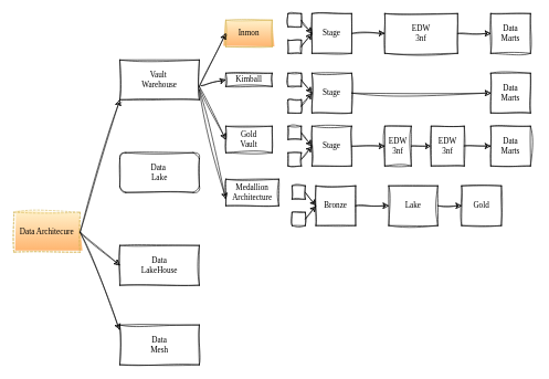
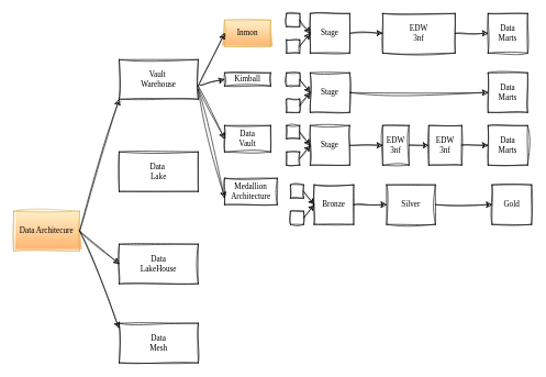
- <mxCell id="12" value="Gold&lt;div&gt;Vault&lt;/div&gt;" style="rounded=0;whiteSpace=wrap;html=1;sketch=1;hachureGap=4;jiggle=2;curveFitting=1;fontFamily=Architects Daughter;fontSource=https%3A%2F%2Ffonts.googleapis.com%2Fcss%3Ffamily%3DArchitects%2BDaughter;" vertex="1" parent="1"><mxGeometry x="340" y="190" width="70" height="40" as="geometry" /></mxCell>
+ <mxCell id="12" value="Data&lt;div&gt;Vault&lt;/div&gt;" style="rounded=0;whiteSpace=wrap;html=1;sketch=1;hachureGap=4;jiggle=2;curveFitting=1;fontFamily=Architects Daughter;fontSource=https%3A%2F%2Ffonts.googleapis.com%2Fcss%3Ffamily%3DArchitects%2BDaughter;" vertex="1" parent="1"><mxGeometry x="340" y="190" width="70" height="40" as="geometry" /></mxCell>
- <mxCell id="4" value="Data&amp;nbsp;&lt;div&gt;Lake&lt;/div&gt;" style="whiteSpace=wrap;html=1;sketch=1;hachureGap=4;jiggle=2;curveFitting=1;fontFamily=Architects Daughter;fontSource=https%3A%2F%2Ffonts.googleapis.com%2Fcss%3Ffamily%3DArchitects%2BDaughter;rounded=1;" vertex="1" parent="1"><mxGeometry x="180" y="230" width="120" height="60" as="geometry" /></mxCell>
+ <mxCell id="4" value="Data&amp;nbsp;&lt;div&gt;Lake&lt;/div&gt;" style="rounded=0;whiteSpace=wrap;html=1;sketch=1;hachureGap=4;jiggle=2;curveFitting=1;fontFamily=Architects Daughter;fontSource=https%3A%2F%2Ffonts.googleapis.com%2Fcss%3Ffamily%3DArchitects%2BDaughter;" vertex="1" parent="1"><mxGeometry x="180" y="230" width="120" height="60" as="geometry" /></mxCell>
- <mxCell id="46" value="Lake" style="rounded=0;whiteSpace=wrap;html=1;sketch=1;hachureGap=4;jiggle=2;curveFitting=1;fontFamily=Architects Daughter;fontSource=https%3A%2F%2Ffonts.googleapis.com%2Fcss%3Ffamily%3DArchitects%2BDaughter;" vertex="1" parent="1"><mxGeometry x="586" y="280" width="74" height="60" as="geometry" /></mxCell>
+ <mxCell id="46" value="Silver" style="rounded=0;whiteSpace=wrap;html=1;sketch=1;hachureGap=4;jiggle=2;curveFitting=1;fontFamily=Architects Daughter;fontSource=https%3A%2F%2Ffonts.googleapis.com%2Fcss%3Ffamily%3DArchitects%2BDaughter;" vertex="1" parent="1"><mxGeometry x="586" y="280" width="74" height="60" as="geometry" /></mxCell>
- <mxCell id="47" value="Gold" style="rounded=0;whiteSpace=wrap;html=1;sketch=1;hachureGap=4;jiggle=2;curveFitting=1;fontFamily=Architects Daughter;fontSource=https%3A%2F%2Ffonts.googleapis.com%2Fcss%3Ffamily%3DArchitects%2BDaughter;" vertex="1" parent="1"><mxGeometry x="696" y="280" width="60" height="60" as="geometry" /></mxCell>
+ <mxCell id="47" value="Gold" style="rounded=0;whiteSpace=wrap;html=1;sketch=1;hachureGap=4;jiggle=2;curveFitting=1;fontFamily=Architects Daughter;fontSource=https%3A%2F%2Ffonts.googleapis.com%2Fcss%3Ffamily%3DArchitects%2BDaughter;" vertex="1" parent="1"><mxGeometry x="746" y="280" width="60" height="60" as="geometry" /></mxCell>
- <mxCell id="2" value="Data Architecure" style="rounded=0;whiteSpace=wrap;html=1;sketch=1;hachureGap=4;jiggle=2;curveFitting=1;fontFamily=Architects Daughter;fontSource=https%3A%2F%2Ffonts.googleapis.com%2Fcss%3Ffamily%3DArchitects%2BDaughter;fillColor=#fff2cc;strokeColor=#d6b656;gradientColor=#FFB570;dashed=1;" vertex="1" parent="1"><mxGeometry y="320" width="100" height="60" as="geometry" x="20" /></mxCell>
+ <mxCell id="2" value="Data Architecure" style="rounded=0;whiteSpace=wrap;html=1;sketch=1;hachureGap=4;jiggle=2;curveFitting=1;fontFamily=Architects Daughter;fontSource=https%3A%2F%2Ffonts.googleapis.com%2Fcss%3Ffamily%3DArchitects%2BDaughter;fillColor=#fff2cc;strokeColor=#d6b656;gradientColor=#FFB570;" vertex="1" parent="1"><mxGeometry y="320" width="100" height="60" as="geometry" x="20" /></mxCell>
